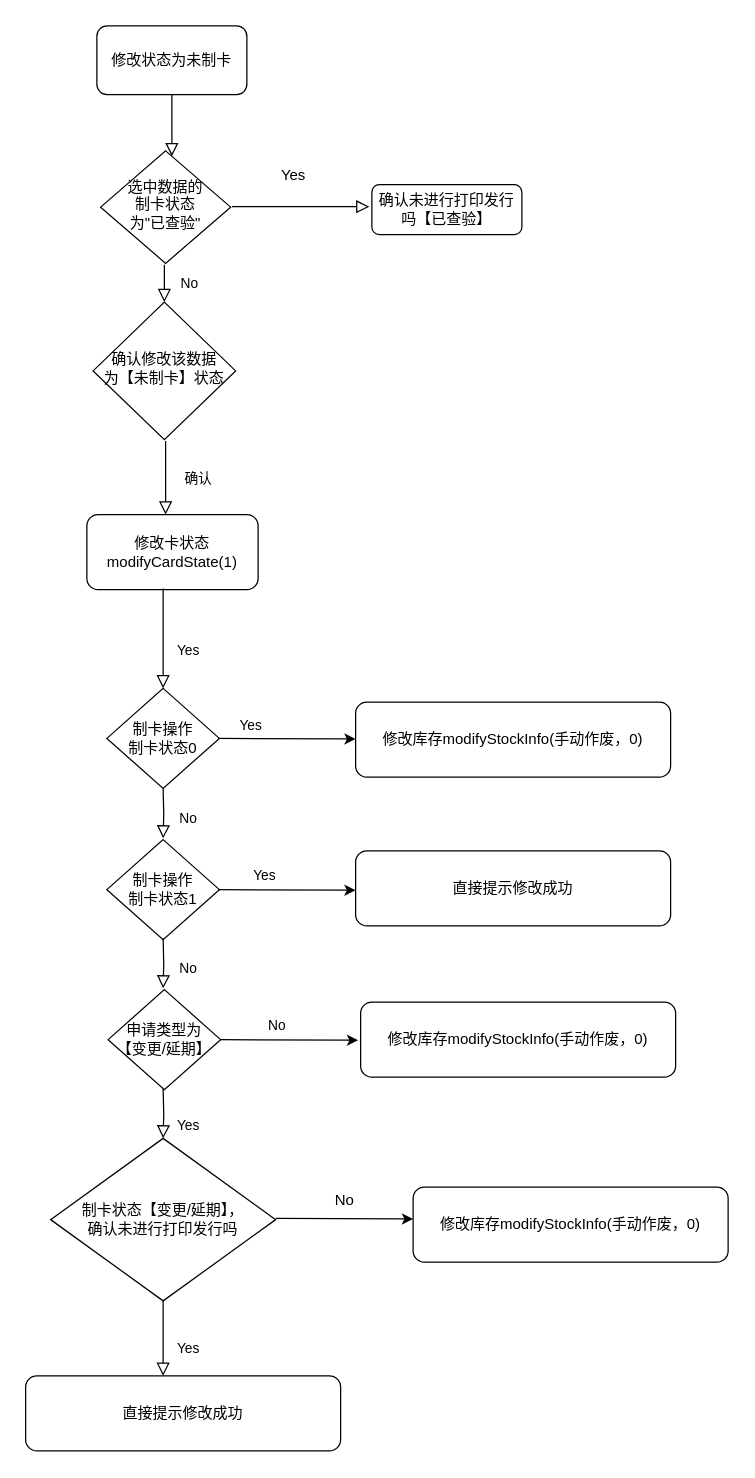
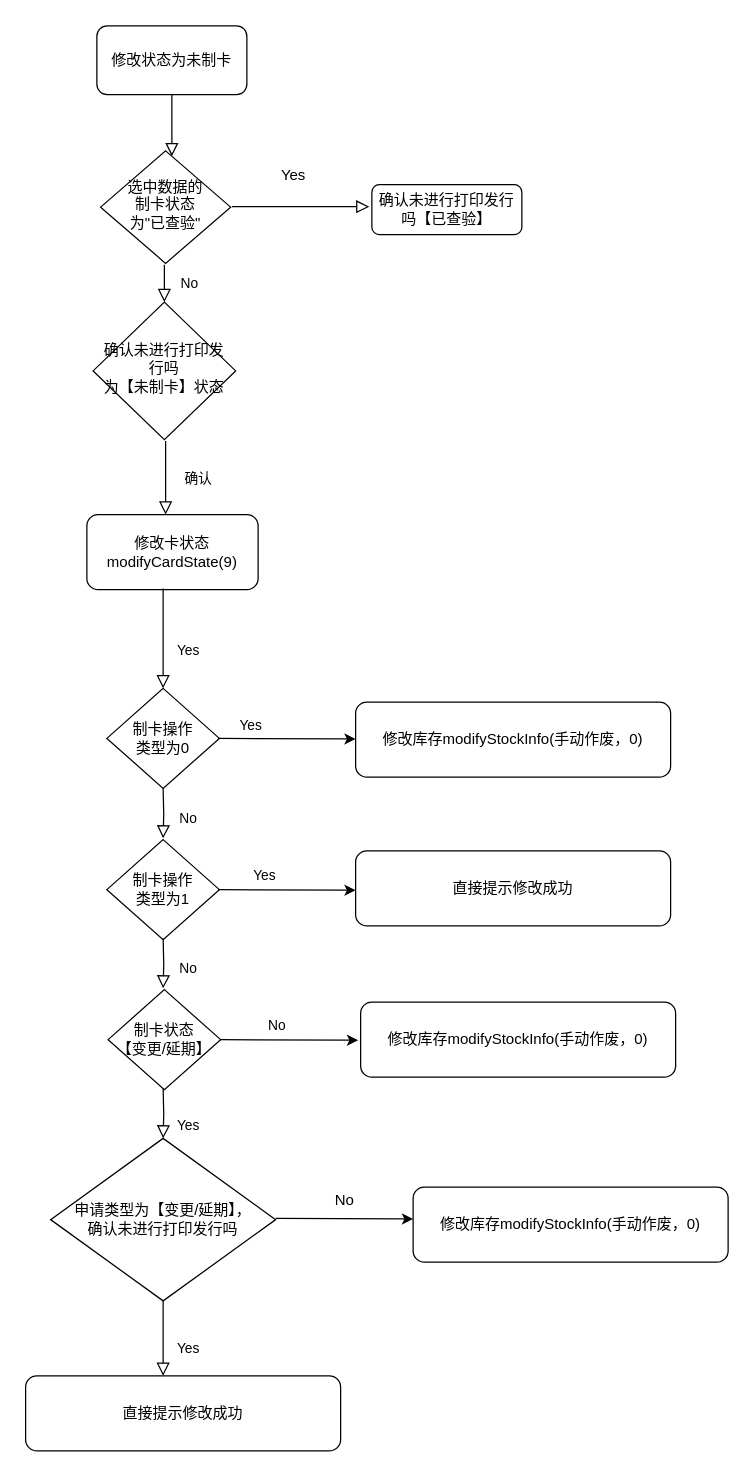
- <mxCell id="7" value="确认修改该数据&lt;br&gt;为【未制卡】状态" style="rhombus;whiteSpace=wrap;html=1;shadow=0;fontFamily=Helvetica;fontSize=12;align=center;strokeWidth=1;spacing=6;spacingTop=-4;" parent="1" vertex="1"><mxGeometry x="74" y="241" width="114" height="110" as="geometry" /></mxCell>
+ <mxCell id="7" value="确认未进行打印发行吗&lt;br&gt;为【未制卡】状态" style="rhombus;whiteSpace=wrap;html=1;shadow=0;fontFamily=Helvetica;fontSize=12;align=center;strokeWidth=1;spacing=6;spacingTop=-4;" parent="1" vertex="1"><mxGeometry x="74" y="241" width="114" height="110" as="geometry" /></mxCell>
- <mxCell id="11" value="修改卡状态modifyCardState(1)" style="rounded=1;whiteSpace=wrap;html=1;fontSize=12;glass=0;strokeWidth=1;shadow=0;" vertex="1" parent="1"><mxGeometry x="69" y="411" width="137" height="60" as="geometry" /></mxCell>
+ <mxCell id="11" value="修改卡状态modifyCardState(9)" style="rounded=1;whiteSpace=wrap;html=1;fontSize=12;glass=0;strokeWidth=1;shadow=0;" vertex="1" parent="1"><mxGeometry x="69" y="411" width="137" height="60" as="geometry" /></mxCell>
- <mxCell id="12" value="制卡操作&lt;br&gt;制卡状态0" style="rhombus;whiteSpace=wrap;html=1;" vertex="1" parent="1"><mxGeometry x="85" y="550" width="90" height="80" as="geometry" /></mxCell>
+ <mxCell id="12" value="制卡操作&lt;br&gt;类型为0" style="rhombus;whiteSpace=wrap;html=1;" vertex="1" parent="1"><mxGeometry x="85" y="550" width="90" height="80" as="geometry" /></mxCell>
- <mxCell id="15" value="制卡操作&lt;br&gt;制卡状态1" style="rhombus;whiteSpace=wrap;html=1;" vertex="1" parent="1"><mxGeometry x="85" y="671" width="90" height="80" as="geometry" /></mxCell>
+ <mxCell id="15" value="制卡操作&lt;br&gt;类型为1" style="rhombus;whiteSpace=wrap;html=1;" vertex="1" parent="1"><mxGeometry x="85" y="671" width="90" height="80" as="geometry" /></mxCell>
- <mxCell id="17" value="申请类型为&lt;br&gt;【变更/延期】" style="rhombus;whiteSpace=wrap;html=1;" vertex="1" parent="1"><mxGeometry x="86" y="791" width="90" height="80" as="geometry" /></mxCell>
+ <mxCell id="17" value="制卡状态&lt;br&gt;【变更/延期】" style="rhombus;whiteSpace=wrap;html=1;" vertex="1" parent="1"><mxGeometry x="86" y="791" width="90" height="80" as="geometry" /></mxCell>
- <mxCell id="19" value="制卡状态【变更/延期】，&lt;br&gt;确认未进行打印发行吗" style="rhombus;whiteSpace=wrap;html=1;" vertex="1" parent="1"><mxGeometry x="40" y="910" width="180" height="130" as="geometry" /></mxCell>
+ <mxCell id="19" value="申请类型为【变更/延期】，&lt;br&gt;确认未进行打印发行吗" style="rhombus;whiteSpace=wrap;html=1;" vertex="1" parent="1"><mxGeometry x="40" y="910" width="180" height="130" as="geometry" /></mxCell>
